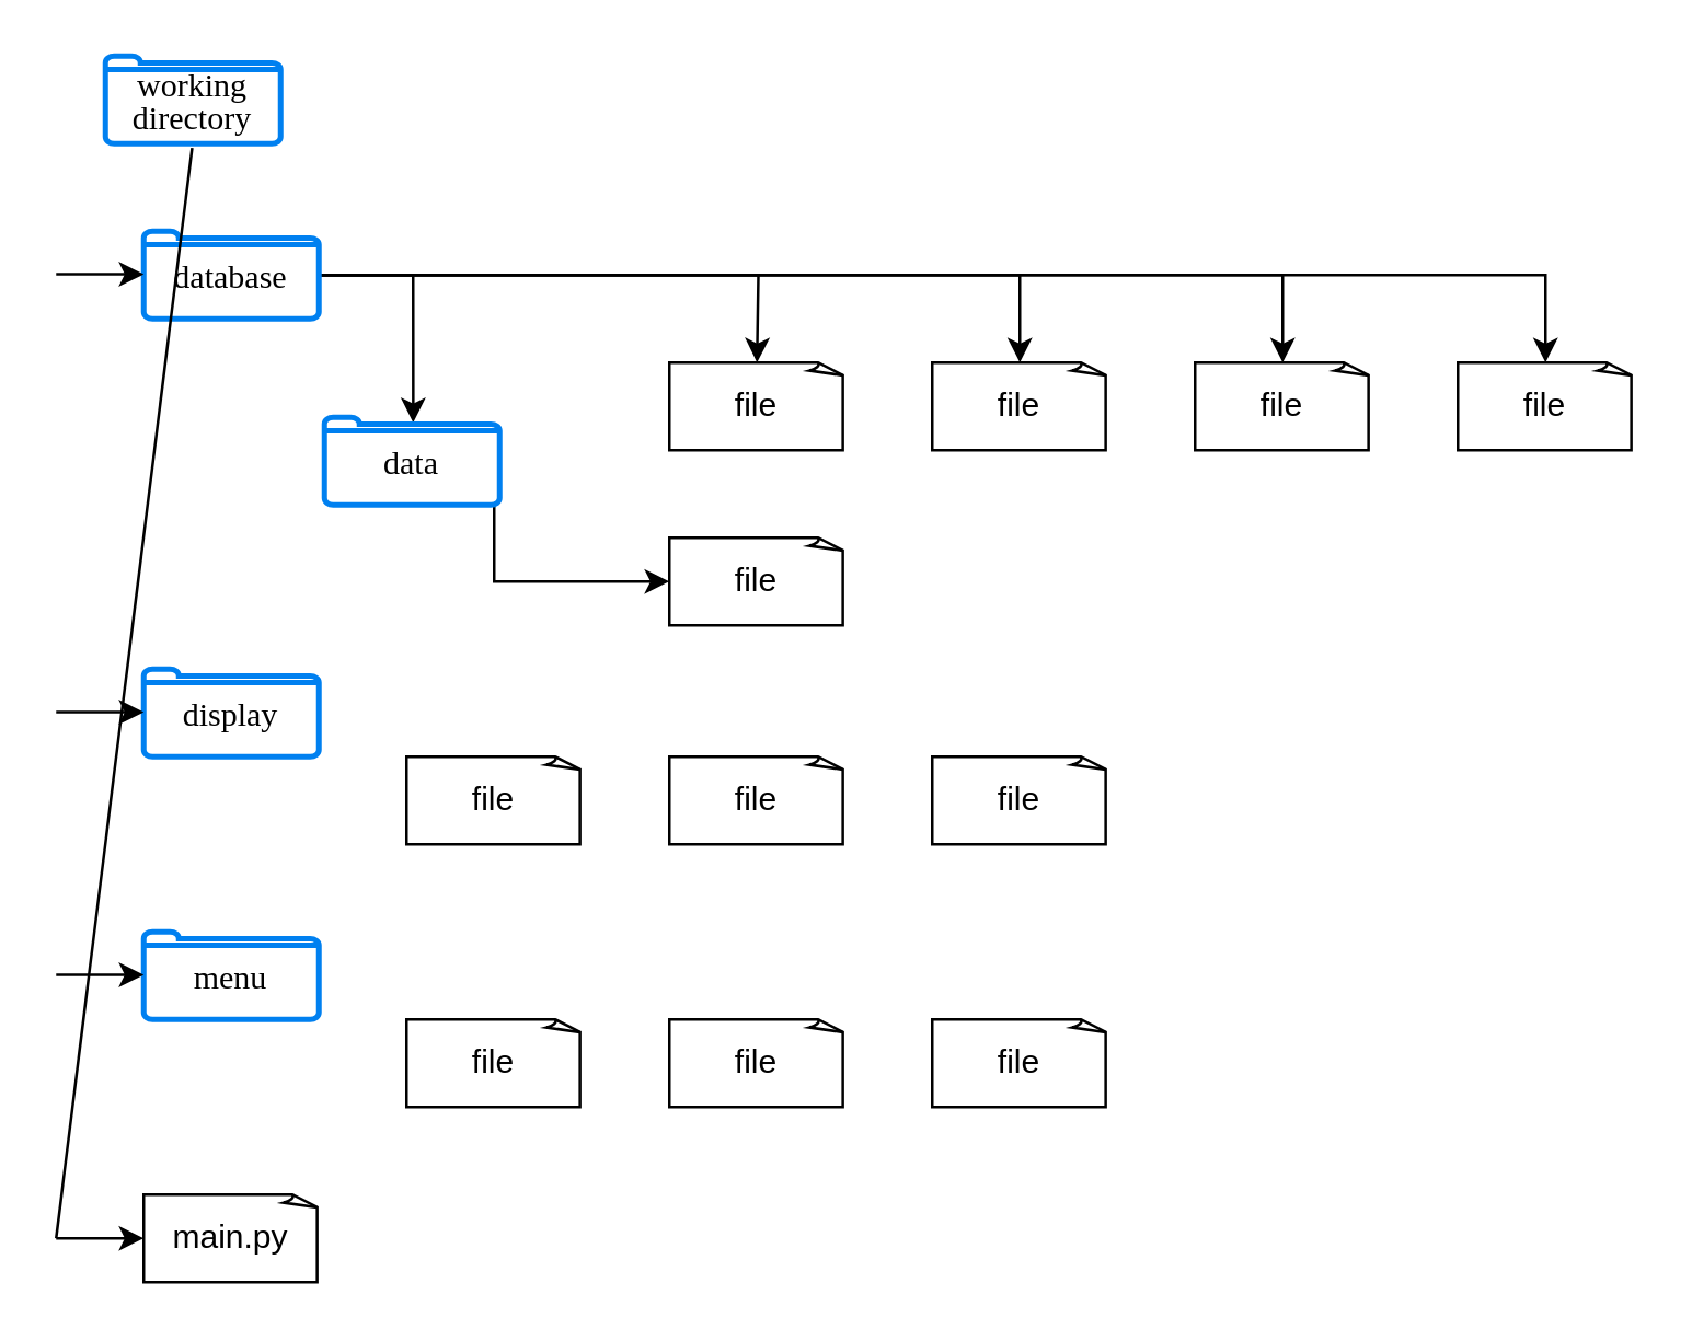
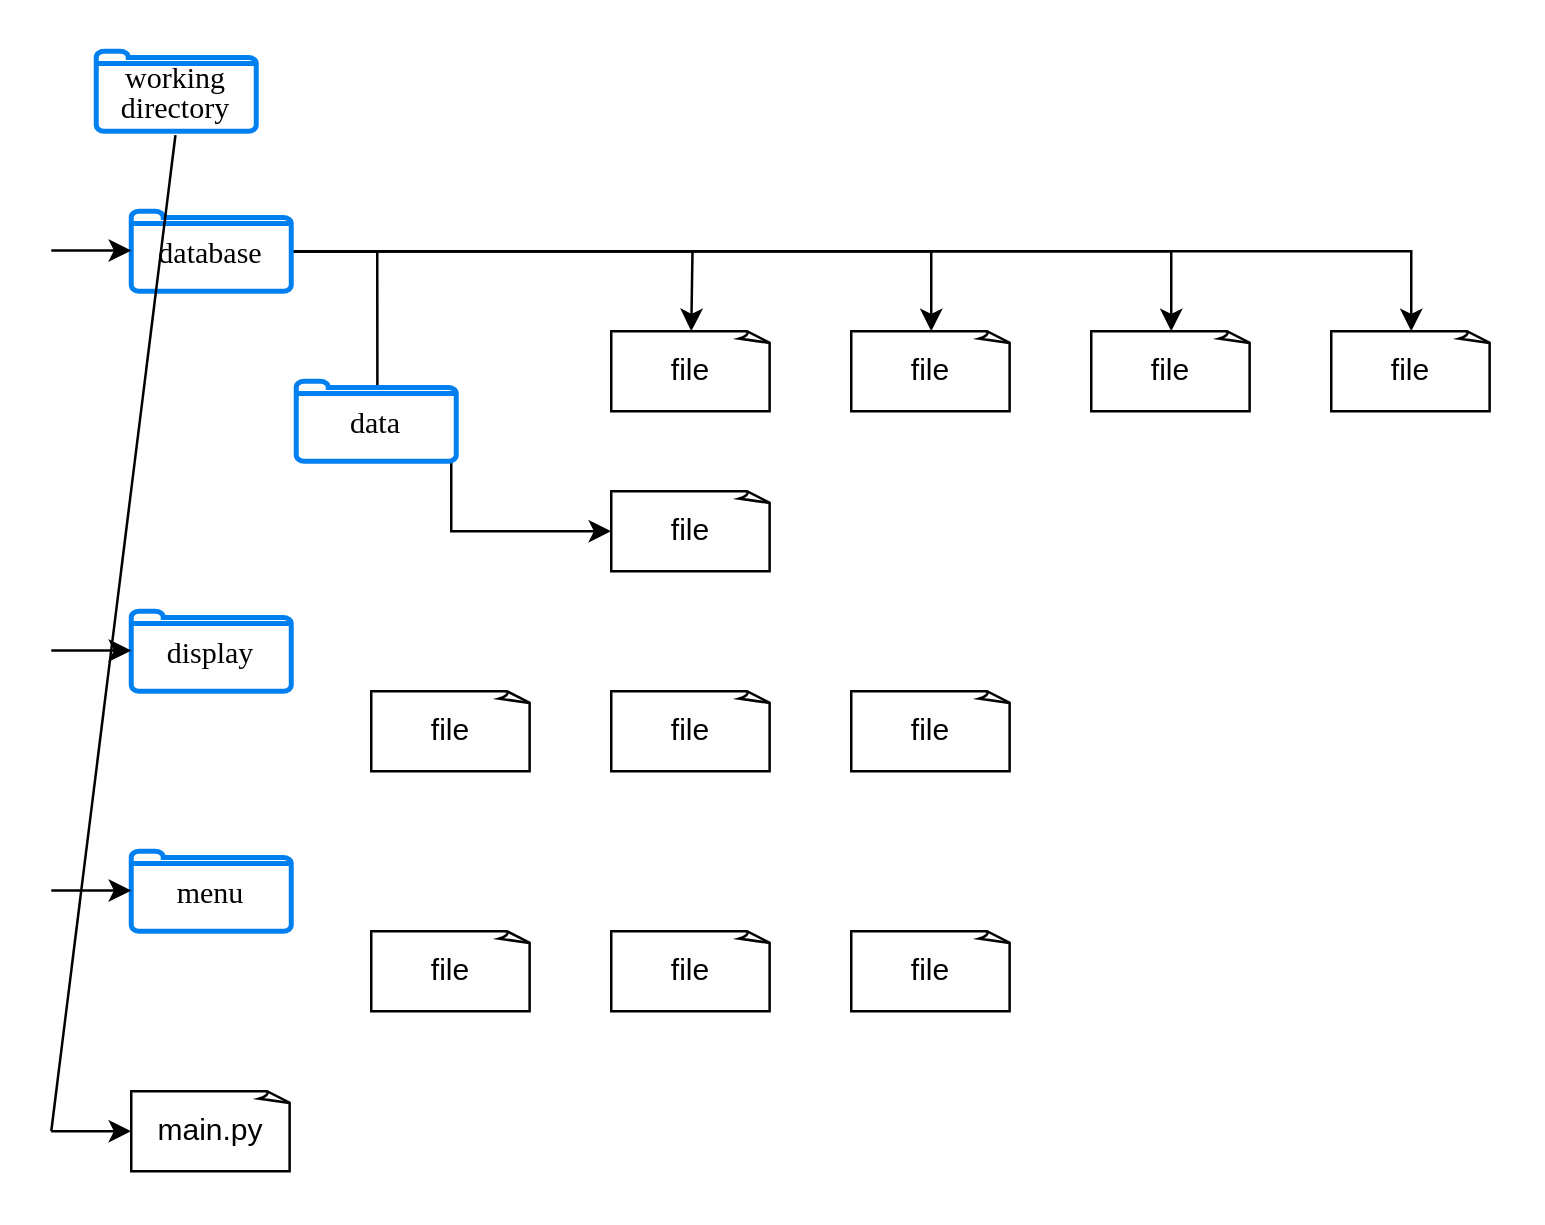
- <mxCell id="4" style="edgeStyle=orthogonalEdgeStyle;rounded=0;orthogonalLoop=1;jettySize=auto;html=1;entryX=0.507;entryY=0.061;entryDx=0;entryDy=0;entryPerimeter=0;" edge="1" parent="1" source="9" target="13"><mxGeometry relative="1" as="geometry" /></mxCell>
+ <mxCell id="4" style="edgeStyle=orthogonalEdgeStyle;rounded=0;orthogonalLoop=1;jettySize=auto;html=1;entryX=0.507;entryY=0.061;entryDx=0;entryDy=0;entryPerimeter=0;endArrow=none;" edge="1" parent="1" source="9" target="13"><mxGeometry relative="1" as="geometry" /></mxCell>
